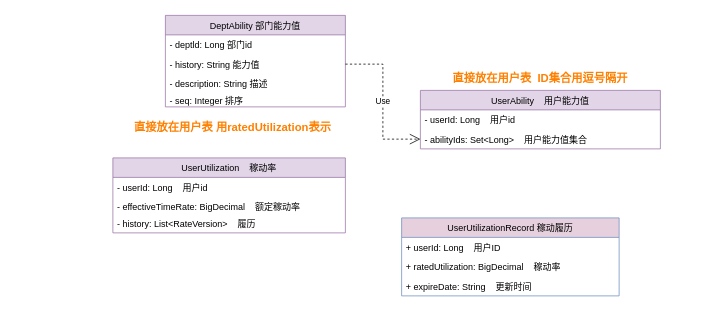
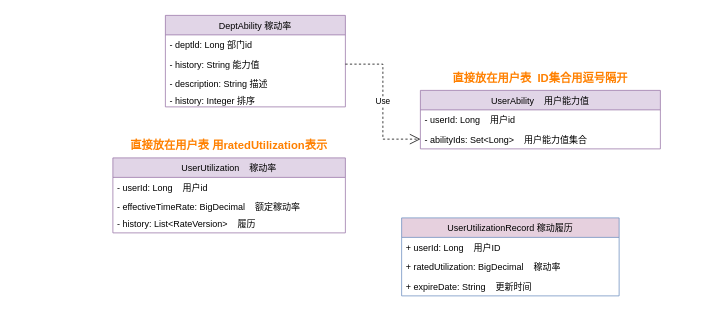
- <mxCell id="2" value="DeptAbility 部门能力值" style="swimlane;fontStyle=0;childLayout=stackLayout;horizontal=1;startSize=26;fillColor=#e1d5e7;horizontalStack=0;resizeParent=1;resizeParentMax=0;resizeLast=0;collapsible=1;marginBottom=0;rounded=0;shadow=0;fontFamily=Helvetica;verticalAlign=middle;strokeColor=#9673a6;" parent="1" vertex="1"><mxGeometry x="220" y="20" width="240" height="122" as="geometry"><mxRectangle x="90" y="140" width="100" height="26" as="alternateBounds" /></mxGeometry></mxCell>
+ <mxCell id="2" value="DeptAbility 稼动率" style="swimlane;fontStyle=0;childLayout=stackLayout;horizontal=1;startSize=26;fillColor=#e1d5e7;horizontalStack=0;resizeParent=1;resizeParentMax=0;resizeLast=0;collapsible=1;marginBottom=0;rounded=0;shadow=0;fontFamily=Helvetica;verticalAlign=middle;strokeColor=#9673a6;" parent="1" vertex="1"><mxGeometry x="220" y="20" width="240" height="122" as="geometry"><mxRectangle x="90" y="140" width="100" height="26" as="alternateBounds" /></mxGeometry></mxCell>
- <mxCell id="6" value="- seq: Integer&lt;span style=&quot;white-space: pre&quot;&gt; &lt;/span&gt;排序" style="text;strokeColor=none;fillColor=none;align=left;verticalAlign=top;spacingLeft=4;spacingRight=4;overflow=hidden;rotatable=0;points=[[0,0.5],[1,0.5]];portConstraint=eastwest;rounded=0;shadow=0;fontFamily=Helvetica;html=1;" vertex="1" parent="2"><mxGeometry y="100" width="240" height="22" as="geometry" /></mxCell>
+ <mxCell id="6" value="- history: Integer&lt;span style=&quot;white-space: pre&quot;&gt; &lt;/span&gt;排序" style="text;strokeColor=none;fillColor=none;align=left;verticalAlign=top;spacingLeft=4;spacingRight=4;overflow=hidden;rotatable=0;points=[[0,0.5],[1,0.5]];portConstraint=eastwest;rounded=0;shadow=0;fontFamily=Helvetica;html=1;" vertex="1" parent="2"><mxGeometry y="100" width="240" height="22" as="geometry" /></mxCell>
- <mxCell id="21" value="直接放在用户表 用ratedUtilization表示" style="text;html=1;strokeColor=none;fillColor=none;align=center;verticalAlign=middle;whiteSpace=wrap;rounded=0;fontColor=#FF8000;fontStyle=1;fontSize=15;" vertex="1" parent="1"><mxGeometry x="165" y="151" width="290" height="34" as="geometry" /></mxCell>
+ <mxCell id="21" value="直接放在用户表 用ratedUtilization表示" style="text;html=1;strokeColor=none;fillColor=none;align=center;verticalAlign=middle;whiteSpace=wrap;rounded=0;fontColor=#FF8000;fontStyle=1;fontSize=15;" vertex="1" parent="1"><mxGeometry x="160" y="176" width="290" height="34" as="geometry" /></mxCell>
